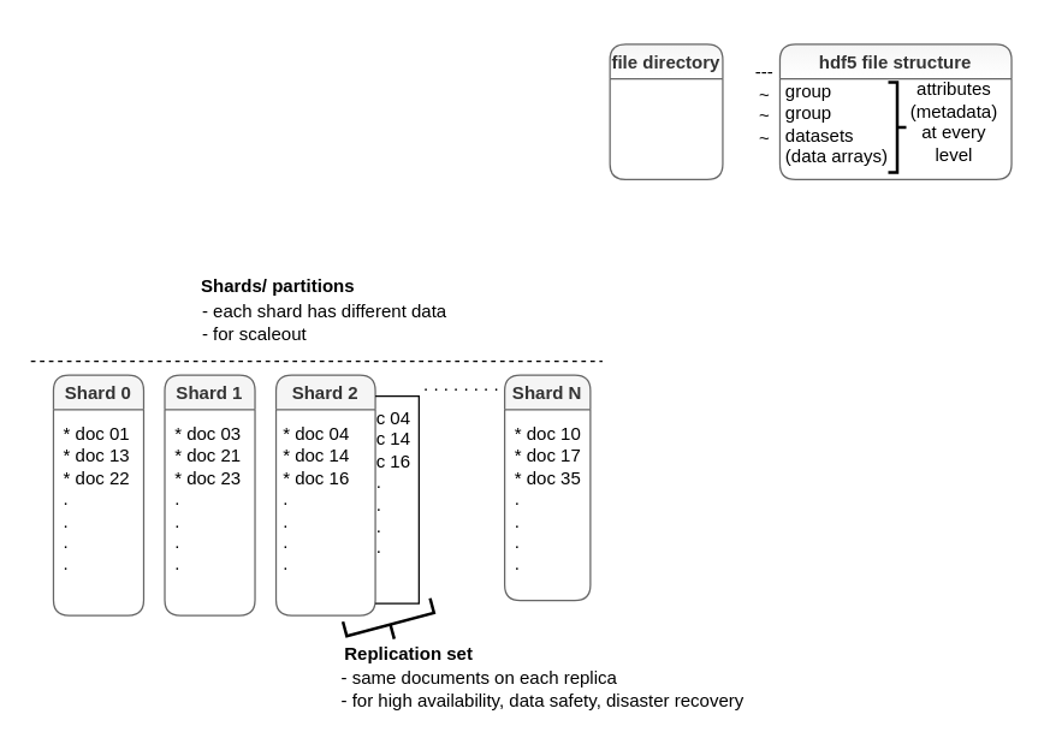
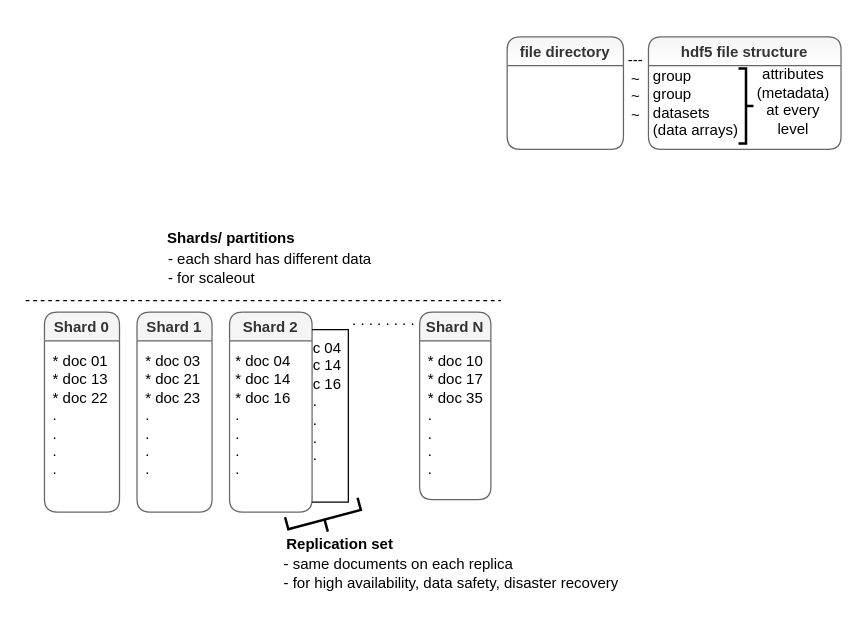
- <mxCell id="4" value="file directory" style="swimlane;rounded=1;fillColor=#f5f5f5;strokeColor=#666666;fontColor=#333333;gradientColor=#ffffff;swimlaneFillColor=none;" vertex="1" parent="1"><mxGeometry x="405" y="29" width="75" height="90" as="geometry" /></mxCell>
+ <mxCell id="4" value="file directory" style="swimlane;rounded=1;fillColor=#f5f5f5;strokeColor=#666666;fontColor=#333333;gradientColor=#ffffff;swimlaneFillColor=none;" vertex="1" parent="1"><mxGeometry x="405" y="29" width="93" height="90" as="geometry" /></mxCell>
